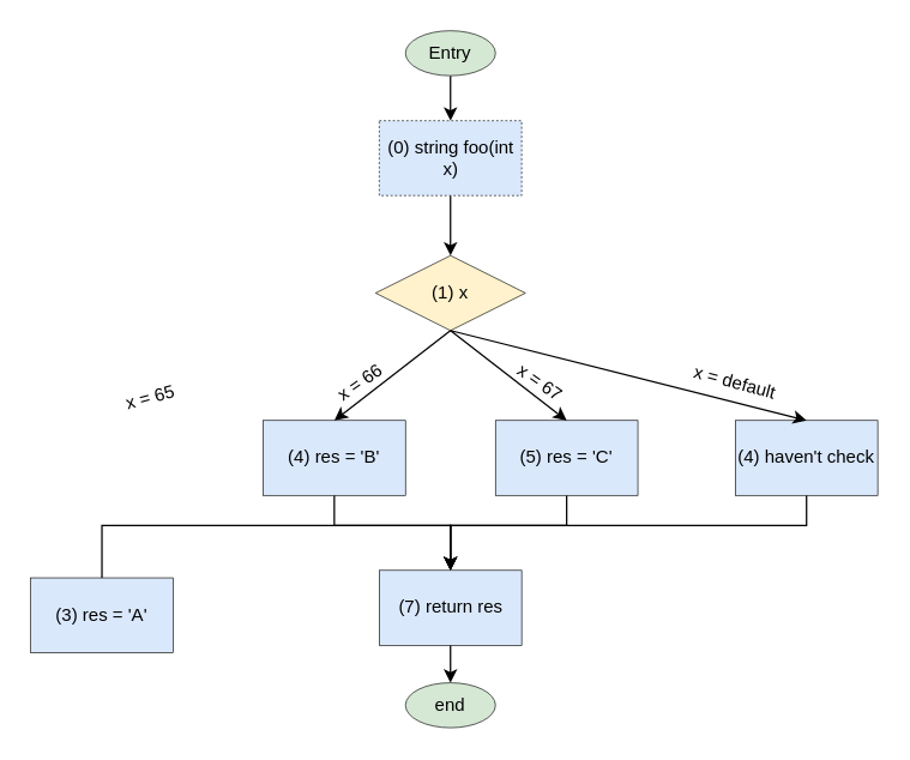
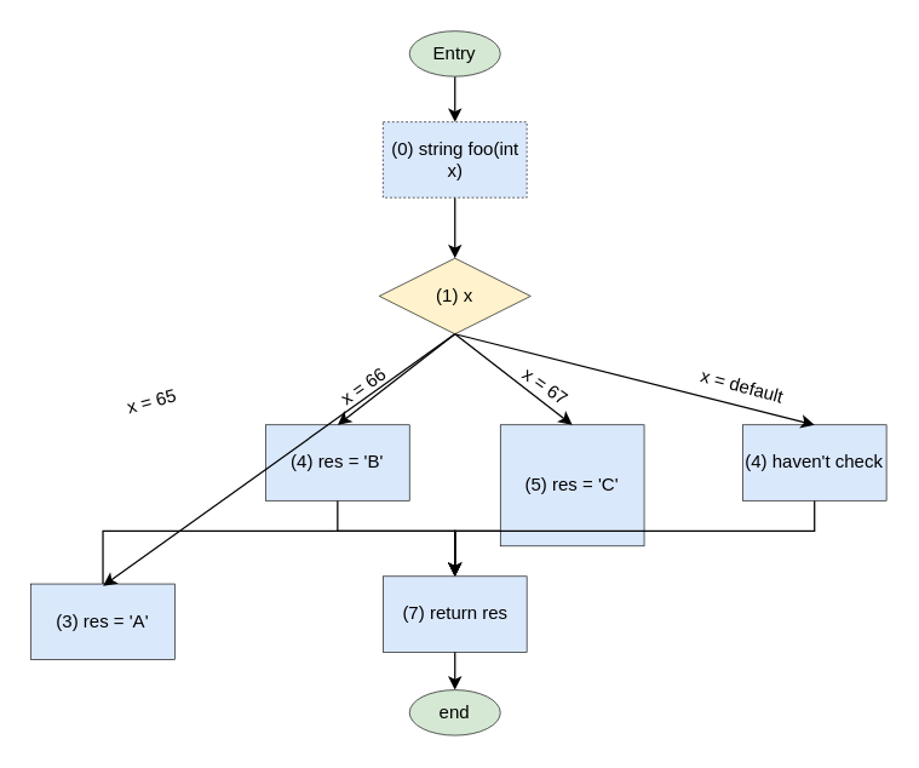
+ <mxCell id="16" value="" style="endArrow=classic;html=1;rounded=0;entryX=0.501;entryY=0.026;entryDx=0;entryDy=0;exitX=0.5;exitY=1;exitDx=0;exitDy=0;entryPerimeter=0;" edge="1" parent="1" source="6" target="8"><mxGeometry width="50" height="50" relative="1" as="geometry"><mxPoint x="144" y="220" as="sourcePoint" /><mxPoint x="70" y="278" as="targetPoint" /></mxGeometry></mxCell>
- <mxCell id="12" value="(5) res = 'C'" style="rounded=0;whiteSpace=wrap;html=1;fillColor=#dae8fc;strokeColor=light-dark(#000000, #5c79a3);strokeWidth=0.5;" vertex="1" parent="1"><mxGeometry x="330" y="280" width="95" height="50" as="geometry" /></mxCell>
+ <mxCell id="12" value="(5) res = 'C'" style="rounded=0;whiteSpace=wrap;html=1;fillColor=#dae8fc;strokeColor=light-dark(#000000, #5c79a3);strokeWidth=0.5;" vertex="1" parent="1"><mxGeometry x="330" y="280" width="95" height="80" as="geometry" /></mxCell>
